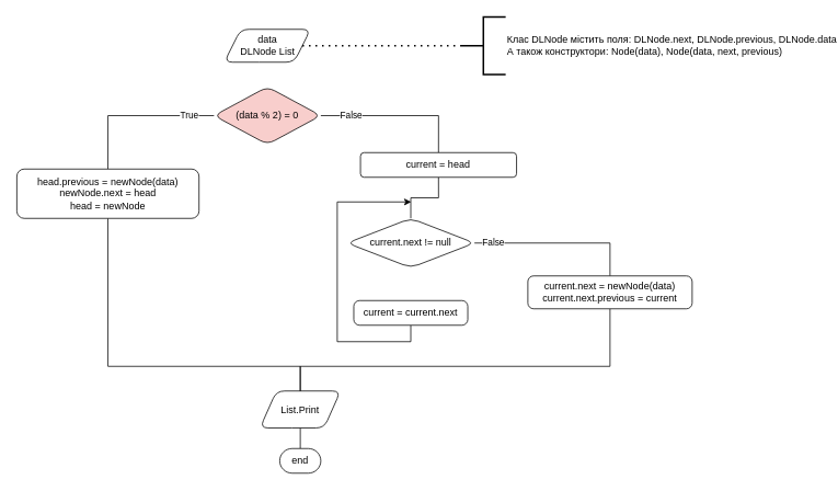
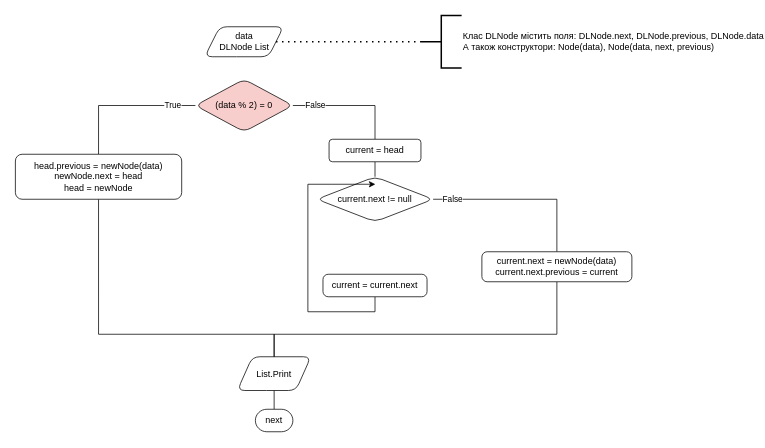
- <mxCell id="9" value="current = head" style="rounded=1;whiteSpace=wrap;html=1;" vertex="1" parent="1"><mxGeometry x="438.25" y="185" width="190" height="30" as="geometry" /></mxCell>
+ <mxCell id="9" value="current = head" style="rounded=1;whiteSpace=wrap;html=1;" vertex="1" parent="1"><mxGeometry x="438.25" y="185" width="122.5" height="30" as="geometry" /></mxCell>
- <mxCell id="7" value="current.next != null" style="rhombus;whiteSpace=wrap;html=1;rounded=1;" vertex="1" parent="1"><mxGeometry x="422" y="265" width="155" height="60" as="geometry" /></mxCell>
+ <mxCell id="7" value="current.next != null" style="rhombus;whiteSpace=wrap;html=1;rounded=1;" vertex="1" parent="1"><mxGeometry x="422" y="235" width="155" height="60" as="geometry" /></mxCell>
- <mxCell id="18" value="end" style="strokeWidth=1;html=1;shape=mxgraph.flowchart.terminator;whiteSpace=wrap;" vertex="1" parent="1"><mxGeometry x="340" y="545" width="50" height="30" as="geometry" /></mxCell>
+ <mxCell id="18" value="next" style="strokeWidth=1;html=1;shape=mxgraph.flowchart.terminator;whiteSpace=wrap;" vertex="1" parent="1"><mxGeometry x="340" y="545" width="50" height="30" as="geometry" /></mxCell>
